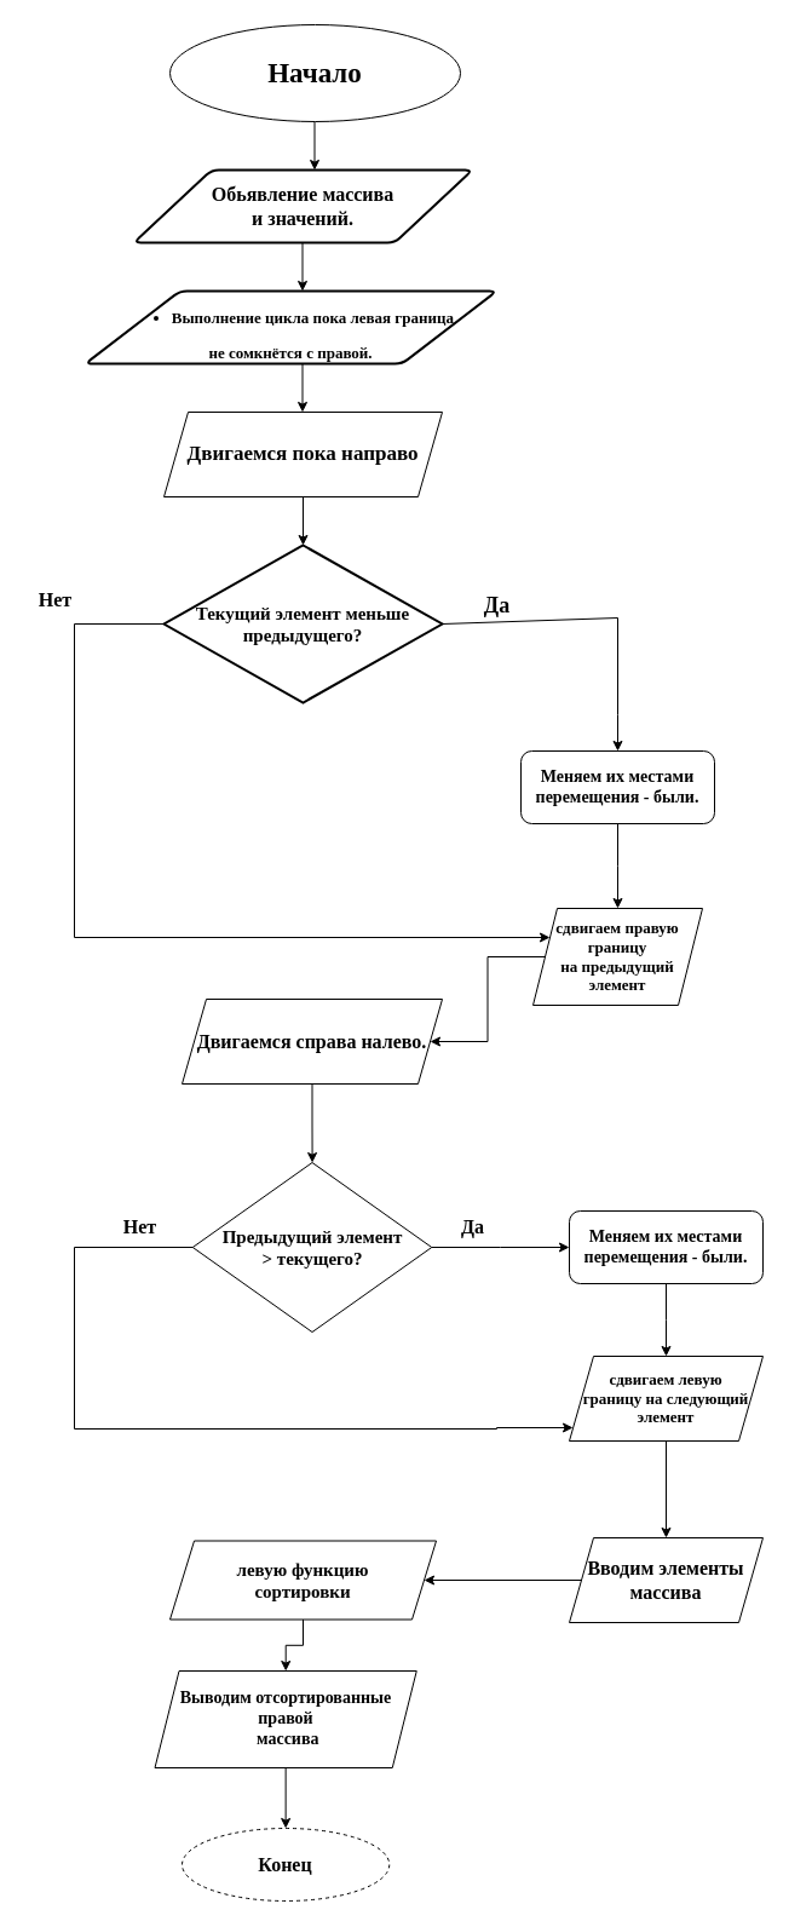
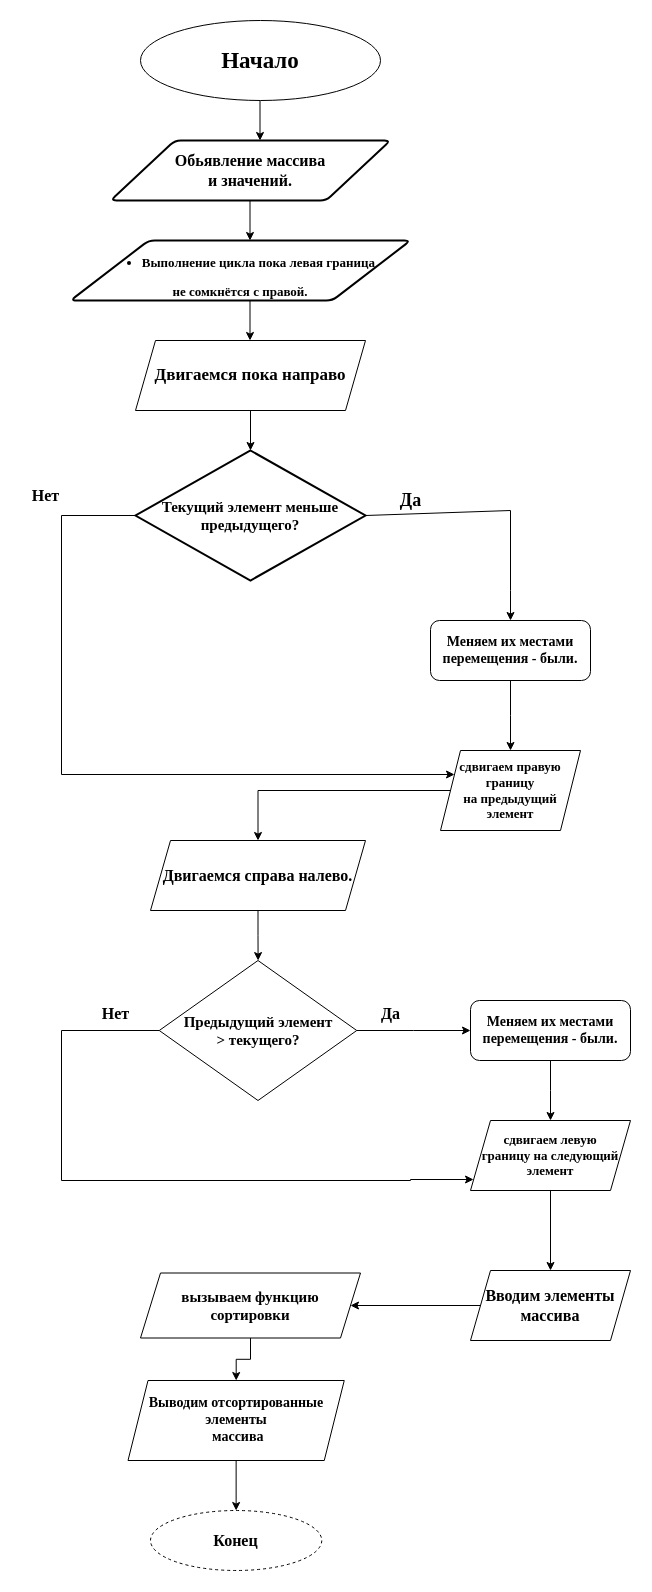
- <mxCell id="19" value="&lt;b&gt;&lt;font style=&quot;font-size: 16px;&quot; face=&quot;Times New Roman&quot;&gt;Двигаемся справа налево.&lt;/font&gt;&lt;/b&gt;" style="shape=parallelogram;perimeter=parallelogramPerimeter;whiteSpace=wrap;html=1;fixedSize=1;" vertex="1" parent="1"><mxGeometry x="150" y="825" width="215" height="70" as="geometry" /></mxCell>
+ <mxCell id="19" value="&lt;b&gt;&lt;font style=&quot;font-size: 16px;&quot; face=&quot;Times New Roman&quot;&gt;Двигаемся справа налево.&lt;/font&gt;&lt;/b&gt;" style="shape=parallelogram;perimeter=parallelogramPerimeter;whiteSpace=wrap;html=1;fixedSize=1;" vertex="1" parent="1"><mxGeometry x="150" y="840" width="215" height="70" as="geometry" /></mxCell>
- <mxCell id="33" value="&lt;font style=&quot;font-size: 15px;&quot; face=&quot;Times New Roman&quot;&gt;&lt;b&gt;левую функцию &lt;br&gt;сортировки&lt;/b&gt;&lt;/font&gt;" style="shape=parallelogram;perimeter=parallelogramPerimeter;whiteSpace=wrap;html=1;fixedSize=1;" vertex="1" parent="1"><mxGeometry x="140" y="1272.5" width="220" height="65" as="geometry" /></mxCell>
+ <mxCell id="33" value="&lt;font style=&quot;font-size: 15px;&quot; face=&quot;Times New Roman&quot;&gt;&lt;b&gt;вызываем функцию &lt;br&gt;сортировки&lt;/b&gt;&lt;/font&gt;" style="shape=parallelogram;perimeter=parallelogramPerimeter;whiteSpace=wrap;html=1;fixedSize=1;" vertex="1" parent="1"><mxGeometry x="140" y="1272.5" width="220" height="65" as="geometry" /></mxCell>
- <mxCell id="35" value="&lt;font style=&quot;font-size: 14px;&quot; face=&quot;Times New Roman&quot;&gt;&lt;b&gt;Выводим отсортированные правой&lt;br&gt;&amp;nbsp;массива&lt;/b&gt;&lt;/font&gt;" style="shape=parallelogram;perimeter=parallelogramPerimeter;whiteSpace=wrap;html=1;fixedSize=1;" vertex="1" parent="1"><mxGeometry x="127.5" y="1380" width="216.25" height="80" as="geometry" /></mxCell>
+ <mxCell id="35" value="&lt;font style=&quot;font-size: 14px;&quot; face=&quot;Times New Roman&quot;&gt;&lt;b&gt;Выводим отсортированные элементы&lt;br&gt;&amp;nbsp;массива&lt;/b&gt;&lt;/font&gt;" style="shape=parallelogram;perimeter=parallelogramPerimeter;whiteSpace=wrap;html=1;fixedSize=1;" vertex="1" parent="1"><mxGeometry x="127.5" y="1380" width="216.25" height="80" as="geometry" /></mxCell>
